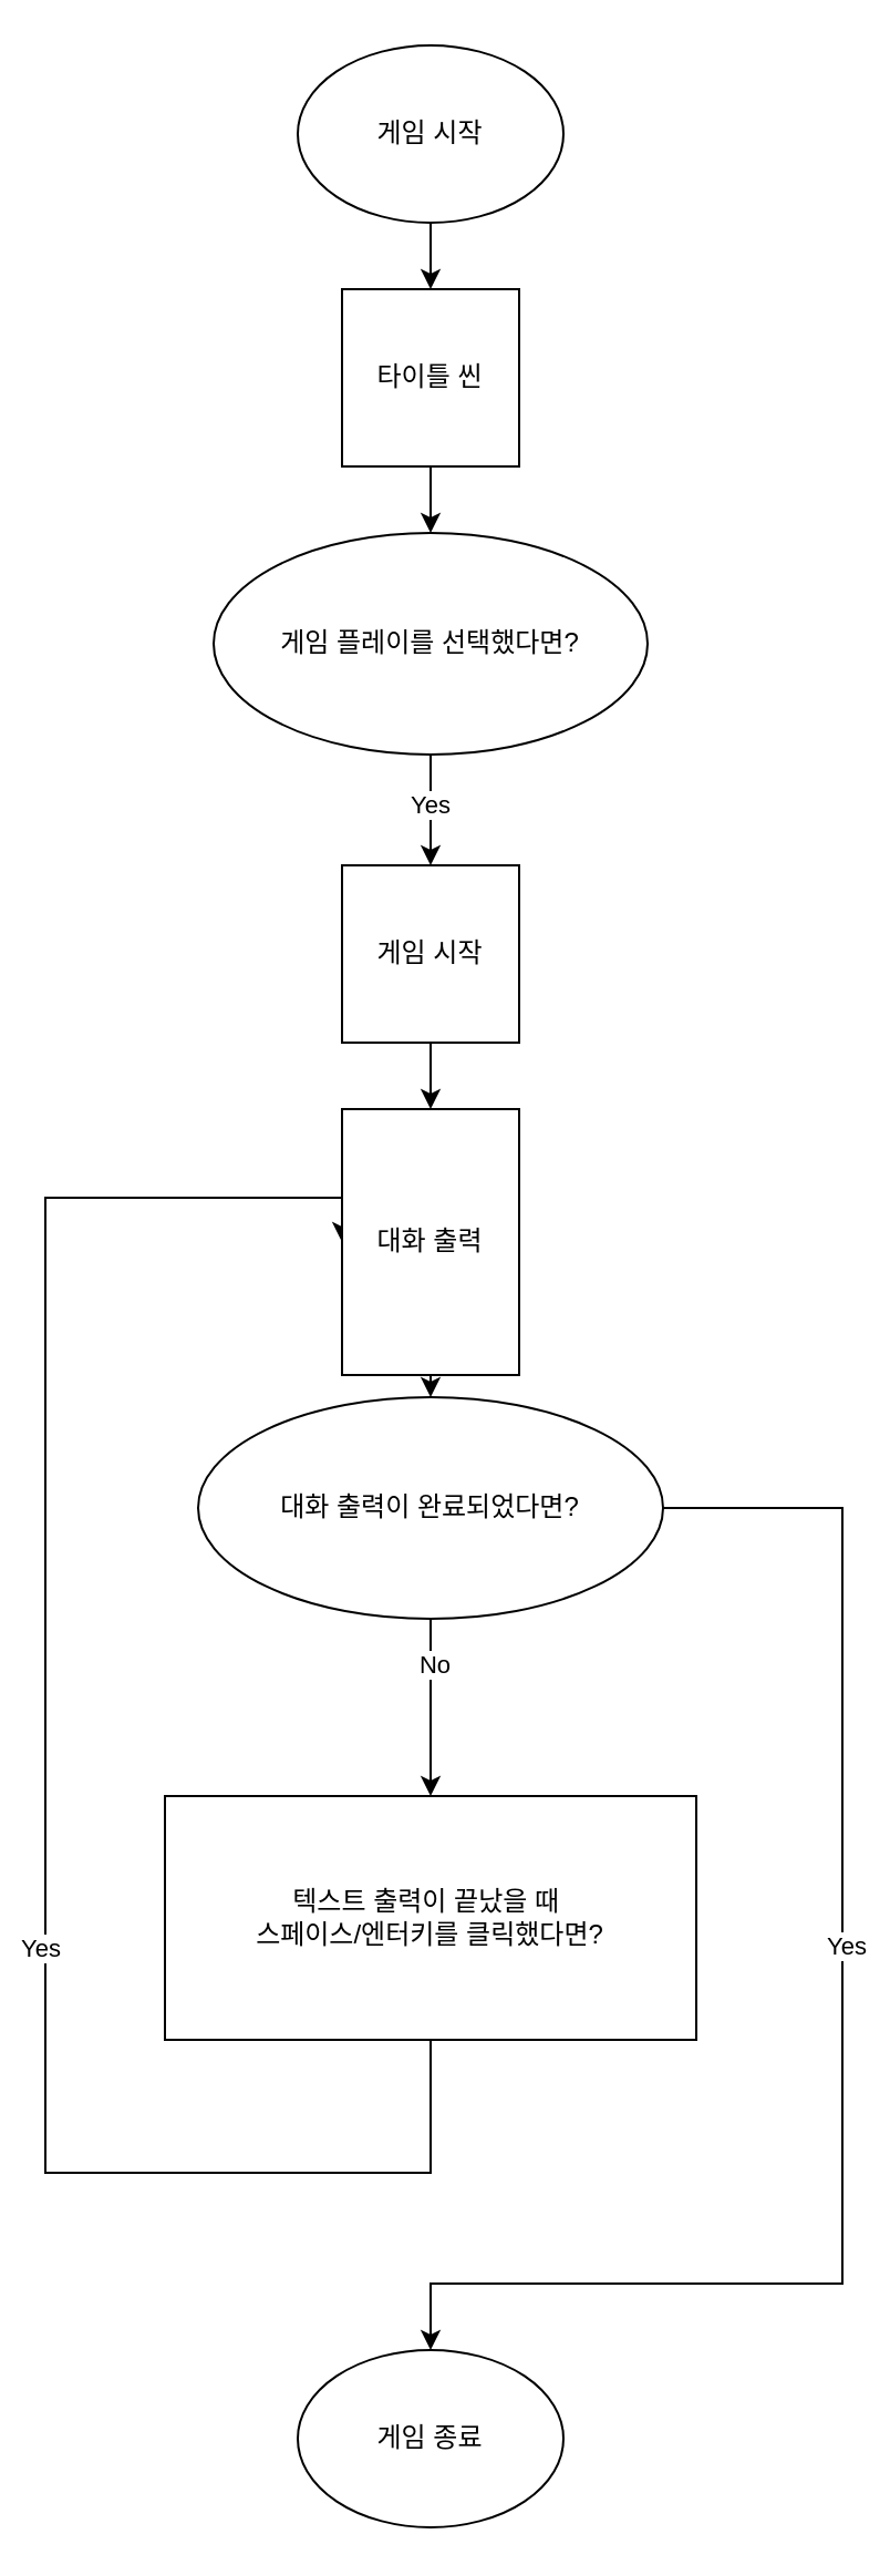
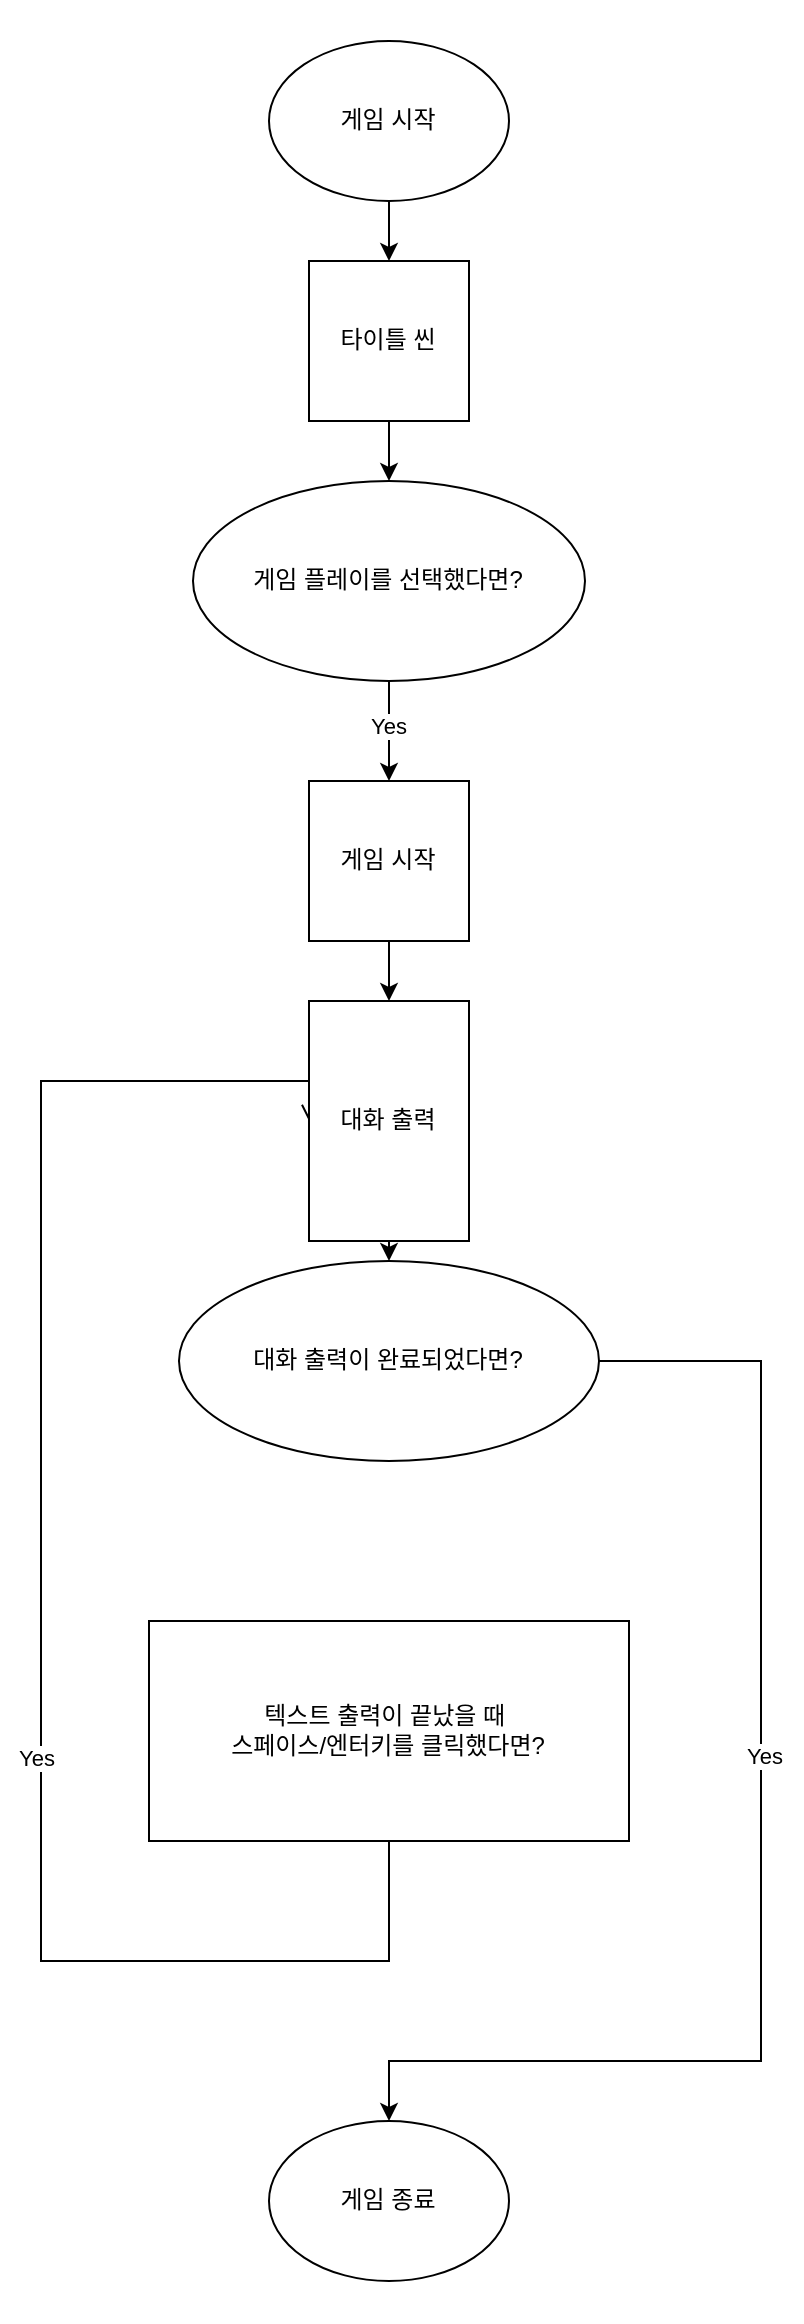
- <mxCell id="11" style="edgeStyle=orthogonalEdgeStyle;rounded=0;orthogonalLoop=1;jettySize=auto;html=1;exitX=0.5;exitY=1;exitDx=0;exitDy=0;entryX=0;entryY=0.5;entryDx=0;entryDy=0;" edge="1" parent="1" source="21" target="14"><mxGeometry relative="1" as="geometry"><mxPoint x="110" y="590" as="targetPoint" /><Array as="points"><mxPoint x="194" y="980" /><mxPoint x="20" y="980" /><mxPoint x="20" y="540" /></Array></mxGeometry></mxCell>
+ <mxCell id="11" style="edgeStyle=orthogonalEdgeStyle;rounded=0;orthogonalLoop=1;jettySize=auto;html=1;exitX=0.5;exitY=1;exitDx=0;exitDy=0;entryX=0;entryY=0.5;entryDx=0;entryDy=0;endArrow=open;" edge="1" parent="1" source="21" target="14"><mxGeometry relative="1" as="geometry"><mxPoint x="110" y="590" as="targetPoint" /><Array as="points"><mxPoint x="194" y="980" /><mxPoint x="20" y="980" /><mxPoint x="20" y="540" /></Array></mxGeometry></mxCell>
- <mxCell id="15" style="edgeStyle=orthogonalEdgeStyle;rounded=0;orthogonalLoop=1;jettySize=auto;html=1;exitX=0.5;exitY=1;exitDx=0;exitDy=0;entryX=0.5;entryY=0;entryDx=0;entryDy=0;" edge="1" parent="1" source="19" target="21"><mxGeometry relative="1" as="geometry" /></mxCell>
- <mxCell id="16" value="No" style="edgeLabel;html=1;align=center;verticalAlign=middle;resizable=0;points=[];" vertex="1" connectable="0" parent="15"><mxGeometry x="-0.506" y="1" relative="1" as="geometry"><mxPoint as="offset" /></mxGeometry></mxCell>
